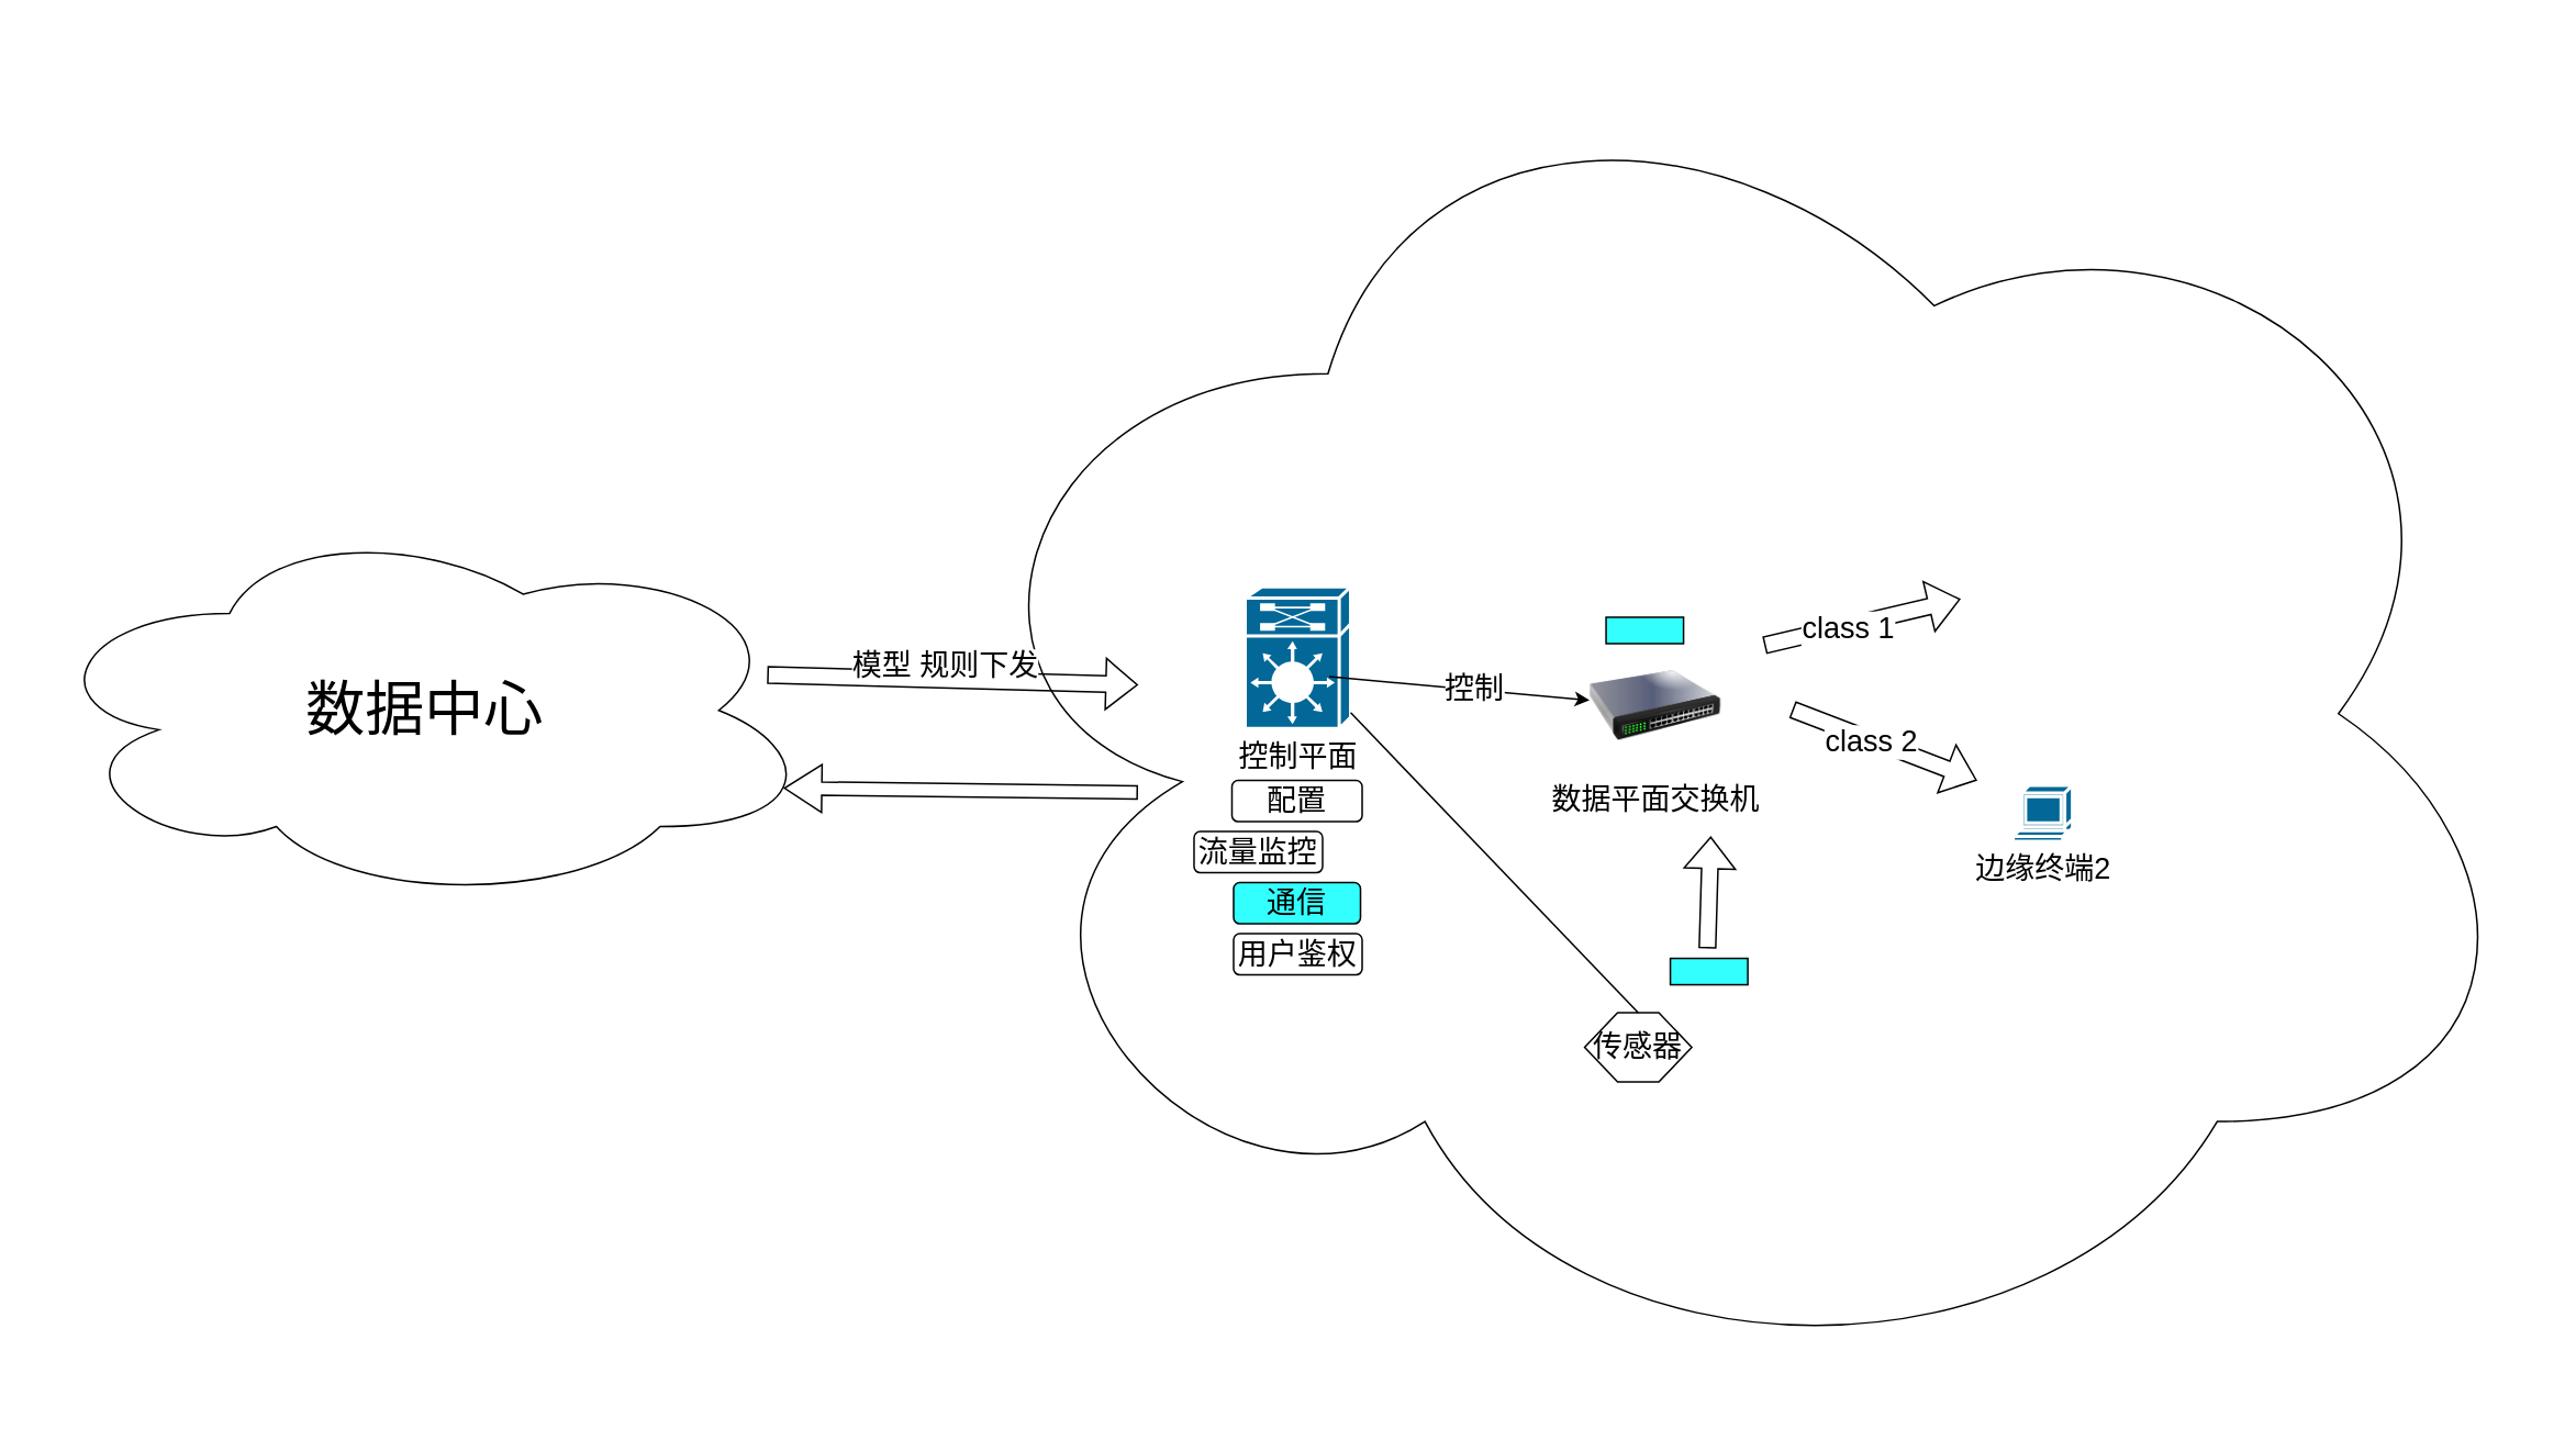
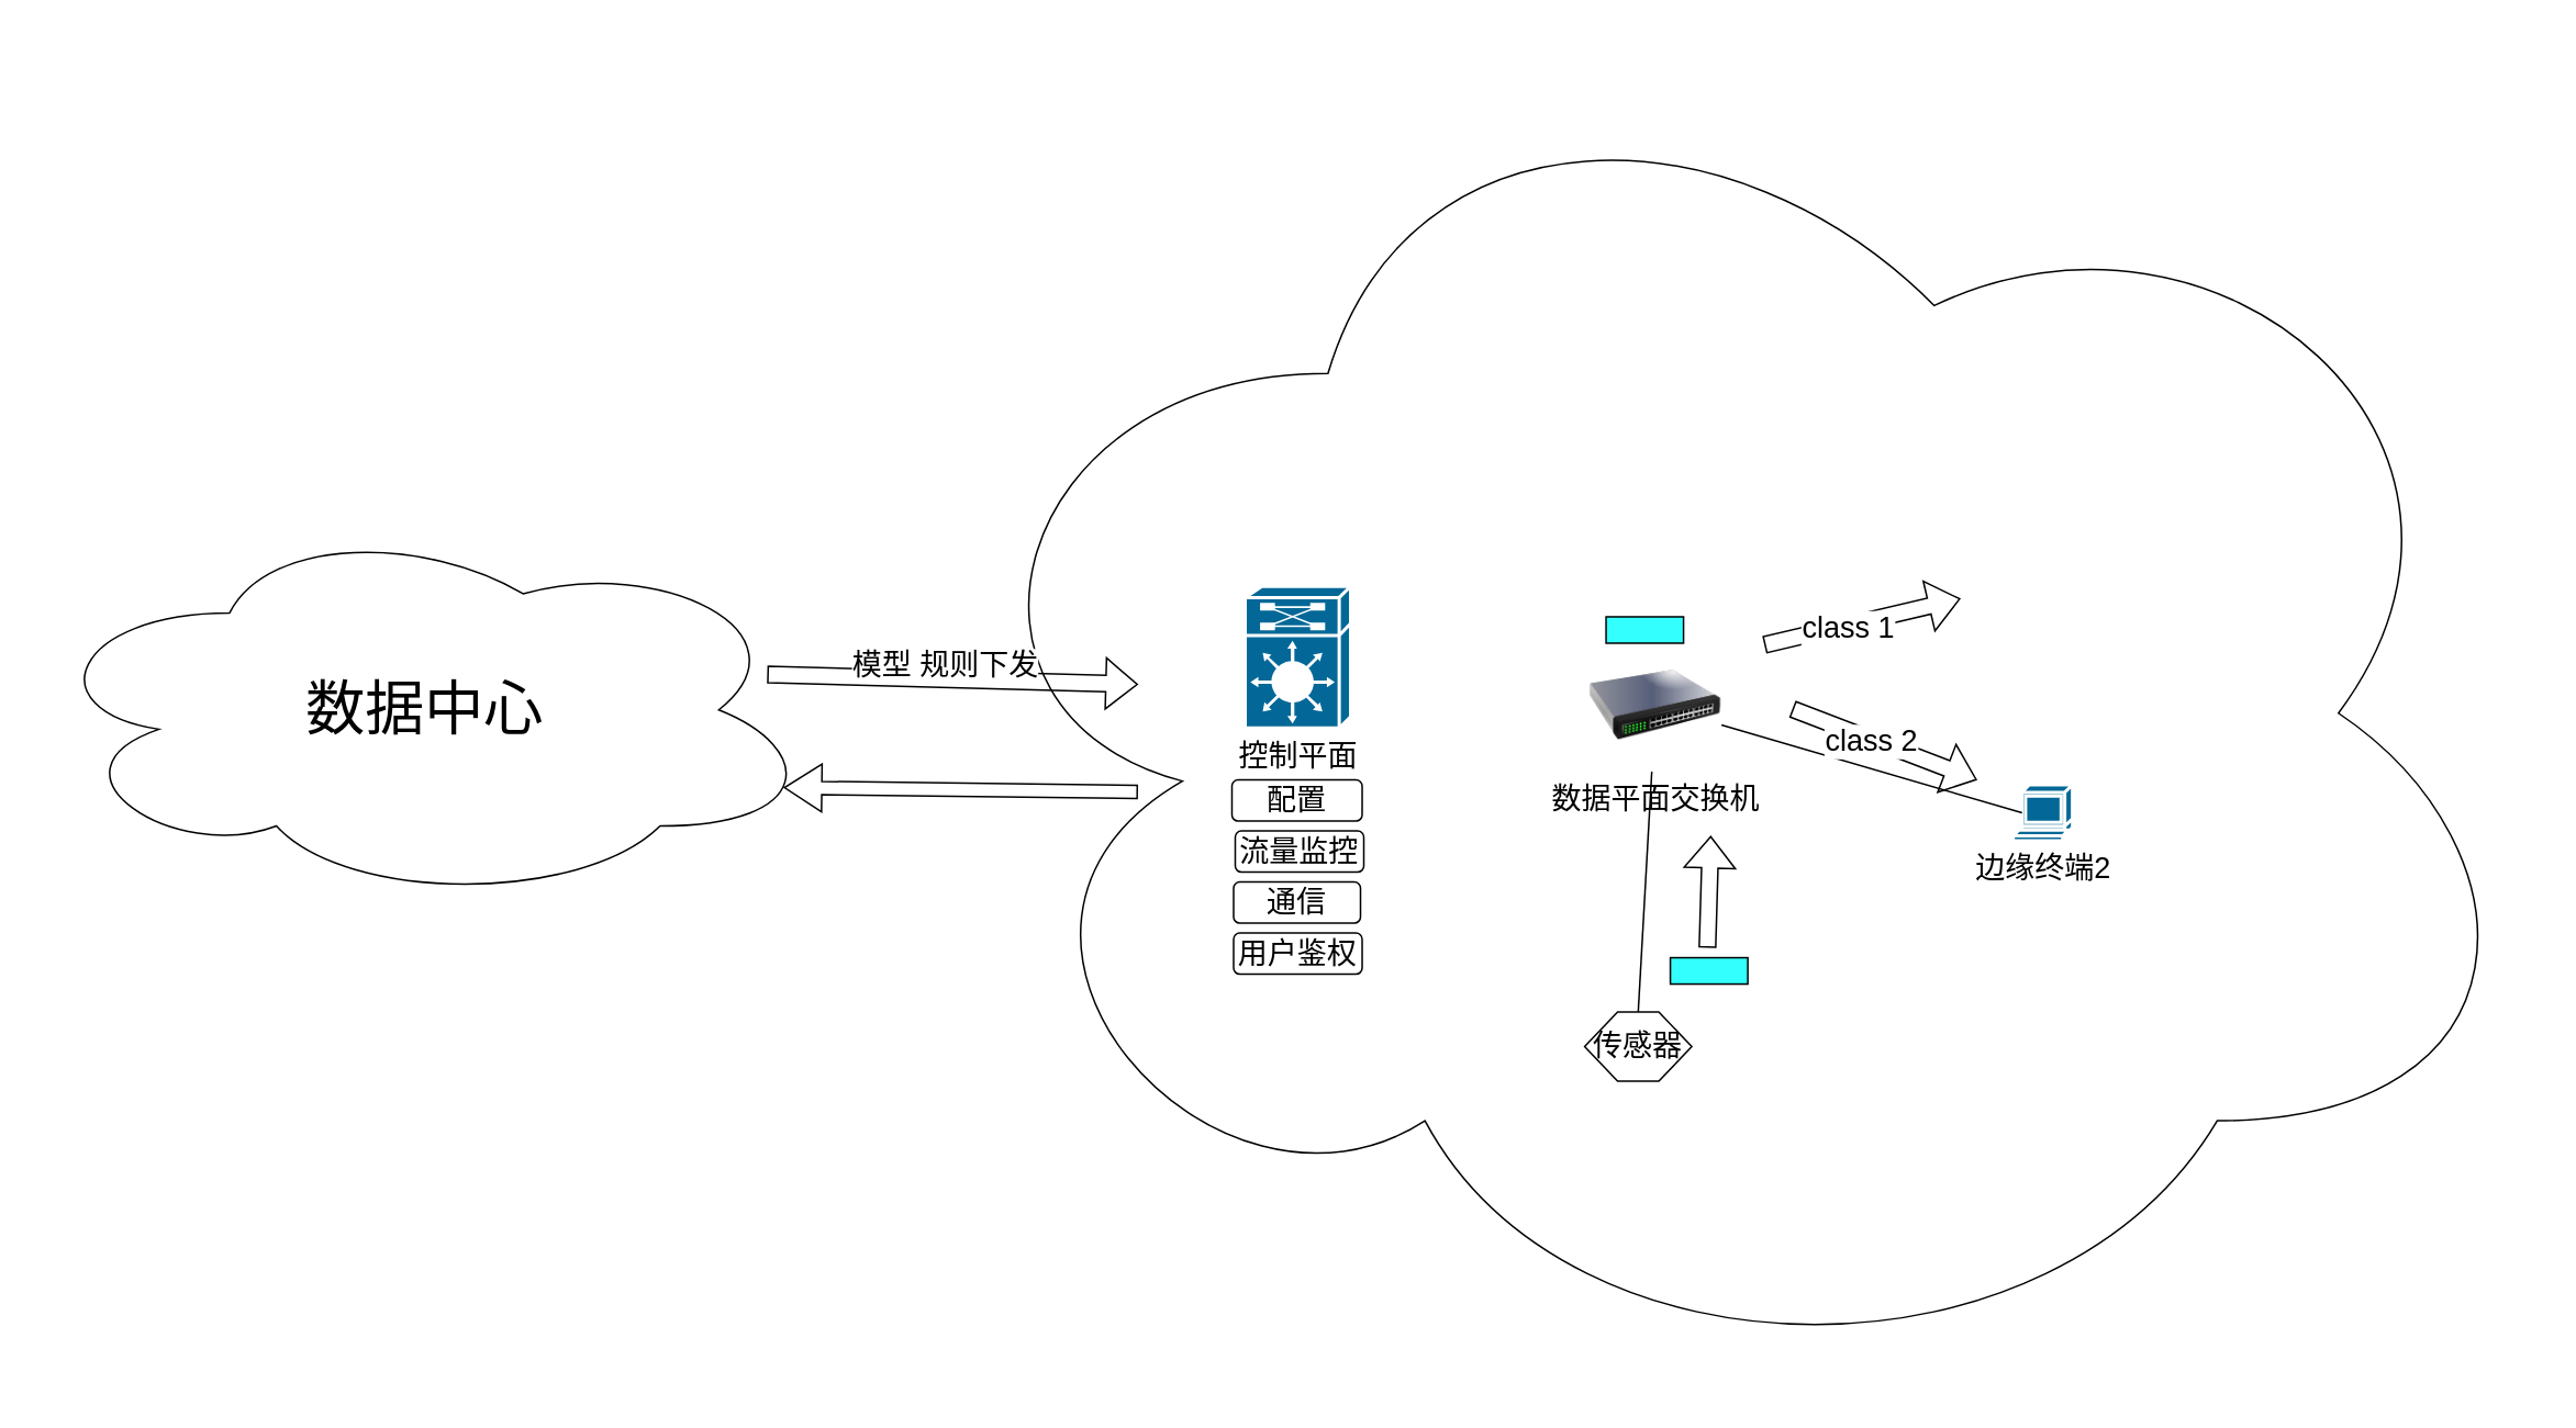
- <mxCell id="5" value="" style="endArrow=classic;html=1;rounded=0;exitX=0.797;exitY=0.634;exitDx=0;exitDy=0;exitPerimeter=0;" parent="1" source="3" target="15" edge="1"><mxGeometry width="50" height="50" relative="1" as="geometry"><mxPoint x="1228.45" y="441" as="sourcePoint" /><mxPoint x="1059" y="441" as="targetPoint" /></mxGeometry></mxCell>
- <mxCell id="6" value="控制" style="edgeLabel;html=1;align=center;verticalAlign=middle;resizable=0;points=[];" parent="5" vertex="1" connectable="0"><mxGeometry x="0.081" relative="1" as="geometry"><mxPoint as="offset" /></mxGeometry></mxCell>
- <mxCell id="7" value="&lt;font style=&quot;font-size: 18px;&quot;&gt;控制&lt;/font&gt;" style="edgeLabel;html=1;align=center;verticalAlign=middle;resizable=0;points=[];" vertex="1" connectable="0" parent="5"><mxGeometry x="0.114" relative="1" as="geometry"><mxPoint as="offset" /></mxGeometry></mxCell>
+ <mxCell id="16" value="" style="endArrow=none;html=1;rounded=0;exitX=0.15;exitY=0.5;exitDx=0;exitDy=0;exitPerimeter=0;" parent="1" source="14" target="15" edge="1"><mxGeometry width="50" height="50" relative="1" as="geometry"><mxPoint x="1194" y="475.75" as="sourcePoint" /><mxPoint x="1035" y="435.001" as="targetPoint" /></mxGeometry></mxCell>
- <mxCell id="10" value="&lt;font style=&quot;font-size: 18px;&quot;&gt;流量监控&lt;/font&gt;" style="rounded=1;whiteSpace=wrap;html=1;" parent="1" vertex="1"><mxGeometry x="724" y="504" width="78" height="25" as="geometry" /></mxCell>
+ <mxCell id="10" value="&lt;font style=&quot;font-size: 18px;&quot;&gt;流量监控&lt;/font&gt;" style="rounded=1;whiteSpace=wrap;html=1;" parent="1" vertex="1"><mxGeometry x="749" y="504" width="78" height="25" as="geometry" /></mxCell>
- <mxCell id="17" value="" style="endArrow=none;html=1;rounded=0;exitX=0.5;exitY=0;exitDx=0;exitDy=0;" parent="1" source="13" target="3" edge="1"><mxGeometry width="50" height="50" relative="1" as="geometry"><mxPoint x="1016" y="533" as="sourcePoint" /><mxPoint x="1066" y="483" as="targetPoint" /></mxGeometry></mxCell>
+ <mxCell id="17" value="" style="endArrow=none;html=1;rounded=0;exitX=0.5;exitY=0;exitDx=0;exitDy=0;" parent="1" source="13" target="15" edge="1"><mxGeometry width="50" height="50" relative="1" as="geometry"><mxPoint x="1016" y="533" as="sourcePoint" /><mxPoint x="1066" y="483" as="targetPoint" /></mxGeometry></mxCell>
- <mxCell id="12" value="&lt;font style=&quot;font-size: 18px;&quot;&gt;通信&lt;/font&gt;" style="rounded=1;whiteSpace=wrap;html=1;fillColor=#33ffff;" parent="1" vertex="1"><mxGeometry x="748" y="535" width="77" height="25" as="geometry" /></mxCell>
+ <mxCell id="12" value="&lt;font style=&quot;font-size: 18px;&quot;&gt;通信&lt;/font&gt;" style="rounded=1;whiteSpace=wrap;html=1;" parent="1" vertex="1"><mxGeometry x="748" y="535" width="77" height="25" as="geometry" /></mxCell>
